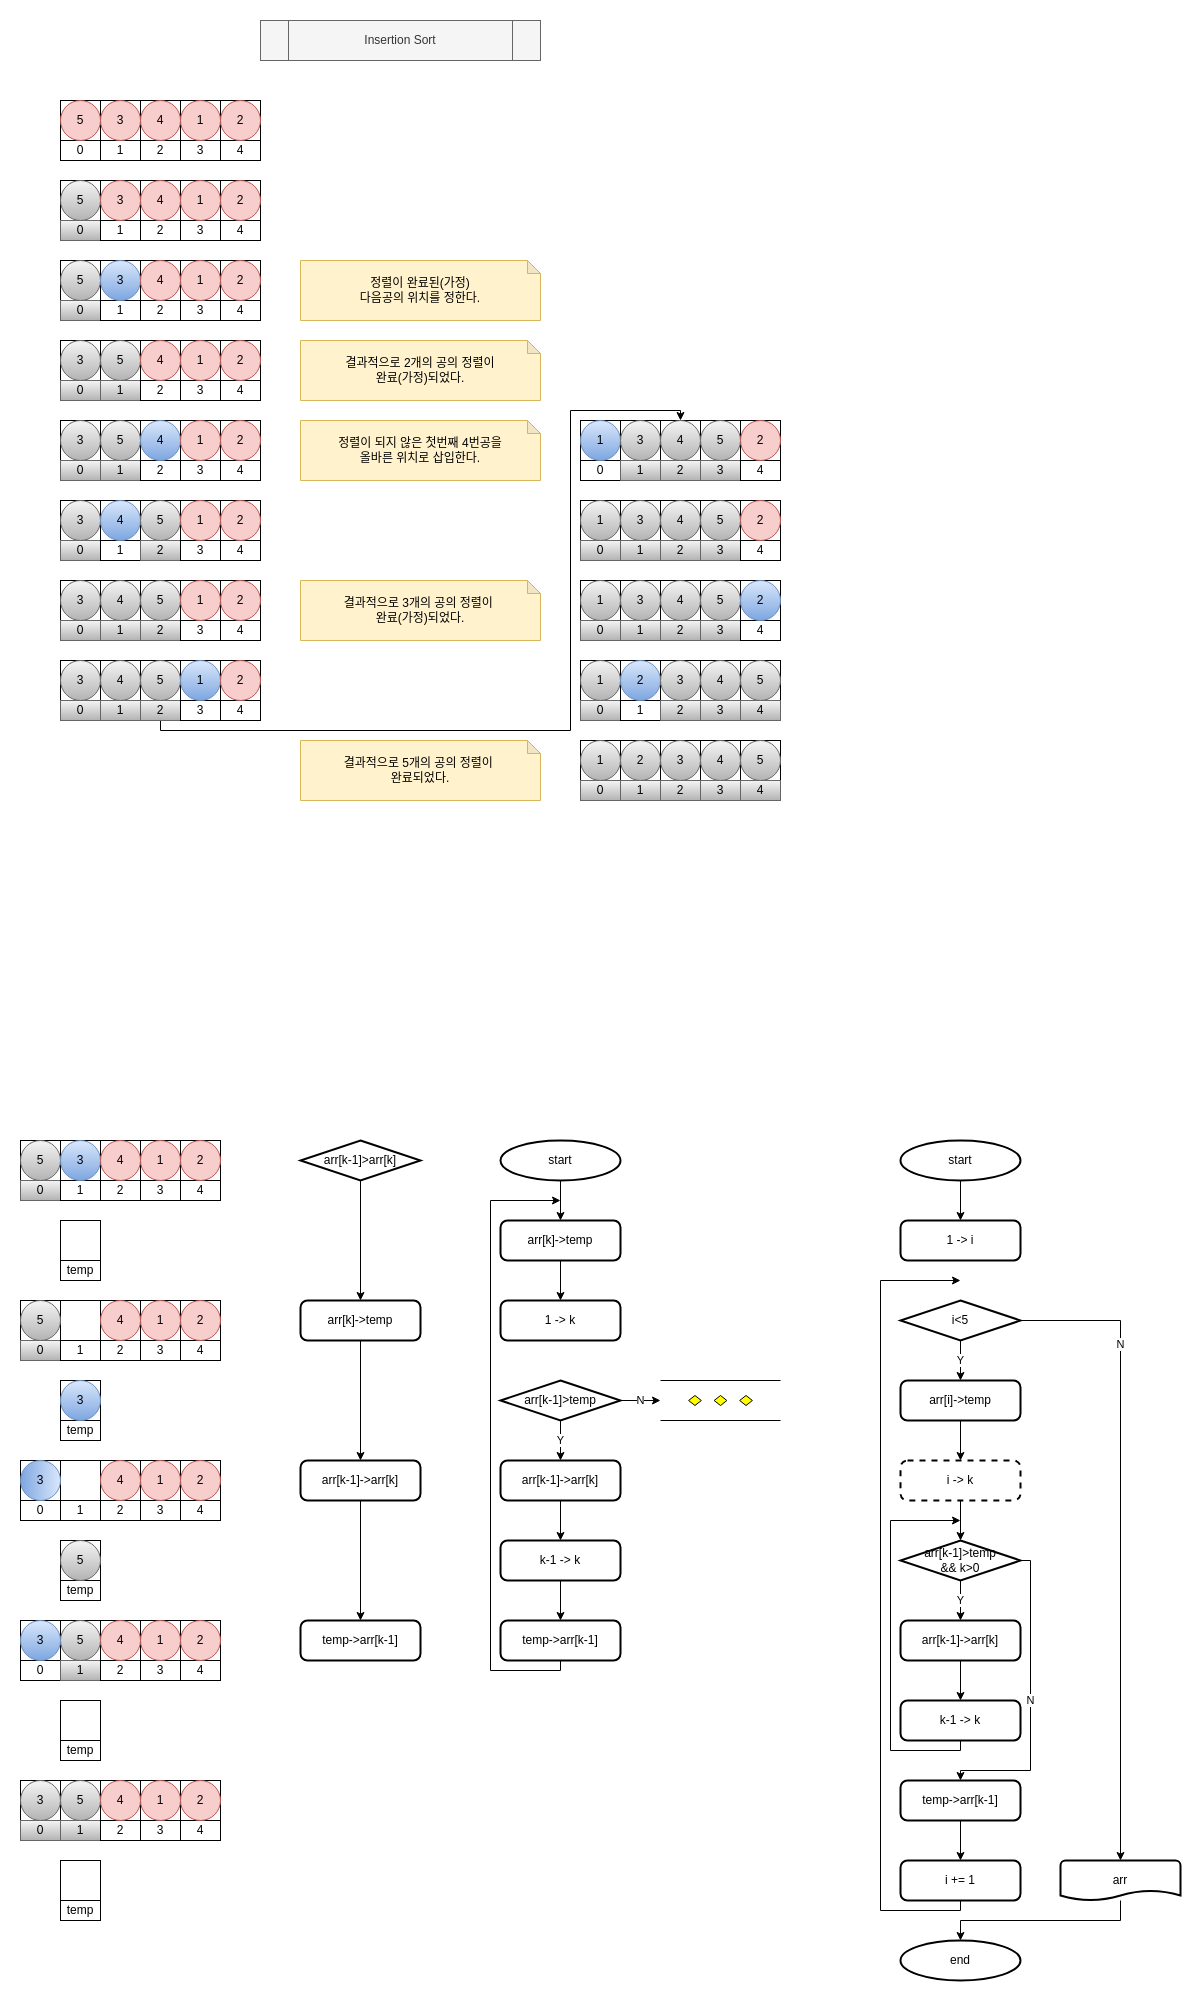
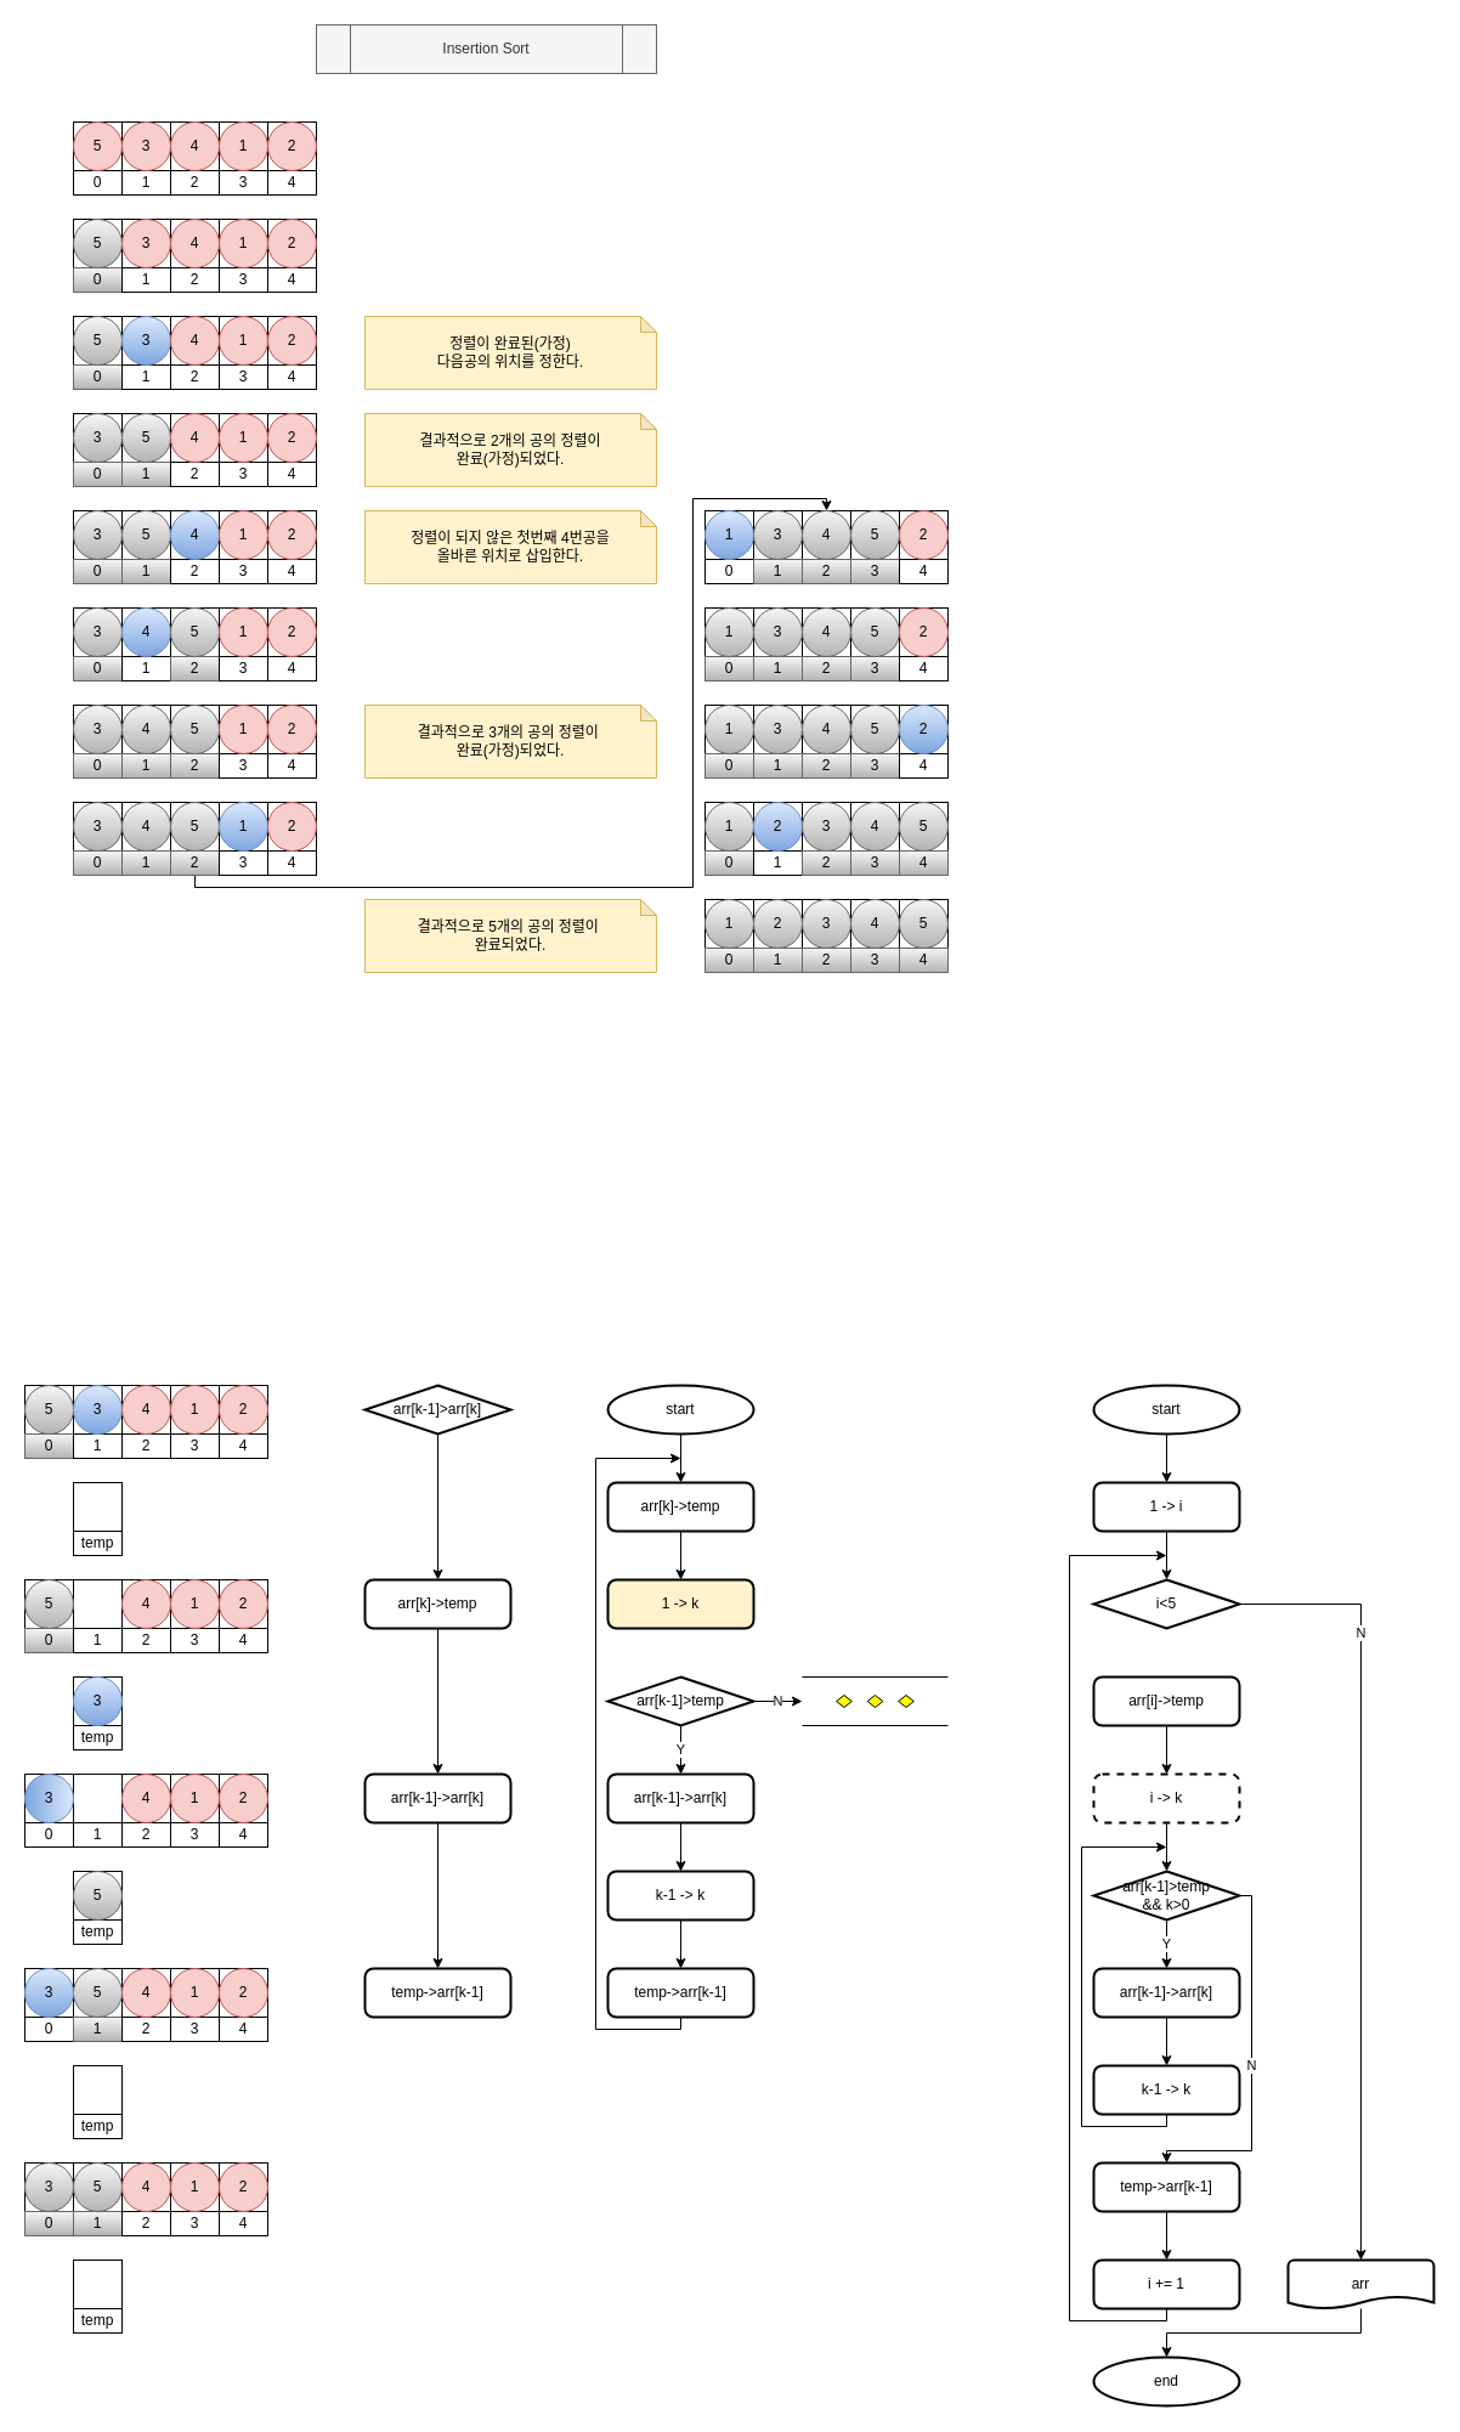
+ <mxCell id="326" value="" style="edgeStyle=orthogonalEdgeStyle;rounded=0;orthogonalLoop=1;jettySize=auto;html=1;" edge="1" parent="1" source="327" target="330"><mxGeometry relative="1" as="geometry" /></mxCell>
- <mxCell id="307" value="1 -&amp;gt; k" style="rounded=1;whiteSpace=wrap;html=1;absoluteArcSize=1;arcSize=14;strokeWidth=2;" vertex="1" parent="1"><mxGeometry x="500" y="1300" width="120" height="40" as="geometry" /></mxCell>
+ <mxCell id="307" value="1 -&amp;gt; k" style="rounded=1;whiteSpace=wrap;html=1;absoluteArcSize=1;arcSize=14;strokeWidth=2;fillColor=#fff2cc;" vertex="1" parent="1"><mxGeometry x="500" y="1300" width="120" height="40" as="geometry" /></mxCell>
- <mxCell id="328" value="Y" style="edgeStyle=orthogonalEdgeStyle;rounded=0;orthogonalLoop=1;jettySize=auto;html=1;" edge="1" parent="1" source="330" target="315"><mxGeometry relative="1" as="geometry" /></mxCell>
